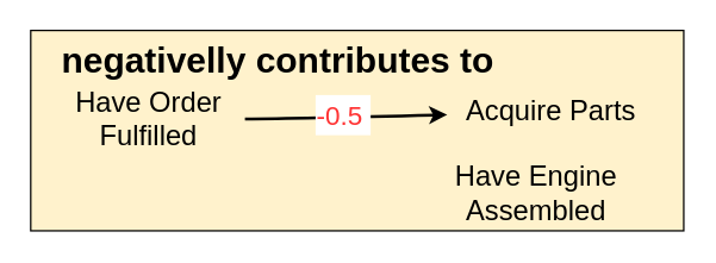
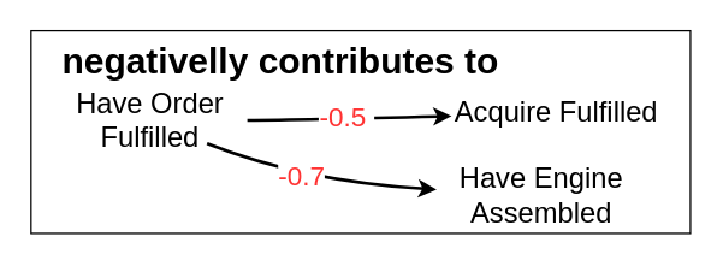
- <mxCell id="4" value="Acquire Parts" style="text;html=1;align=center;verticalAlign=middle;whiteSpace=wrap;rounded=0;fontSize=19;" parent="1" vertex="1"><mxGeometry x="300" y="40" width="140" height="70" as="geometry" /></mxCell>
+ <mxCell id="4" value="Acquire Fulfilled" style="text;html=1;align=center;verticalAlign=middle;whiteSpace=wrap;rounded=0;fontSize=19;" parent="1" vertex="1"><mxGeometry x="300" y="40" width="140" height="70" as="geometry" /></mxCell>
- <mxCell id="2" value="&lt;font&gt;&lt;b&gt;negativelly contributes to&lt;/b&gt;&lt;/font&gt;" style="rounded=0;whiteSpace=wrap;html=1;align=left;fontSize=24;spacingLeft=19;horizontal=1;verticalAlign=top;fillColor=#fff2cc;" parent="1" vertex="1"><mxGeometry x="20" y="20" width="439" height="134.84" as="geometry" /></mxCell>
+ <mxCell id="2" value="&lt;font&gt;&lt;b&gt;negativelly contributes to&lt;/b&gt;&lt;/font&gt;" style="rounded=0;whiteSpace=wrap;html=1;align=left;fontSize=24;spacingLeft=19;horizontal=1;verticalAlign=top;" parent="1" vertex="1"><mxGeometry x="20" y="20" width="439" height="134.84" as="geometry" /></mxCell>
+ <mxCell id="8" value="" style="endArrow=classic;html=1;strokeWidth=2;curved=1;fontStyle=0;fontSize=11;" parent="1" source="3" target="7" edge="1"><mxGeometry width="50" height="50" relative="1" as="geometry"><mxPoint x="167" y="99" as="sourcePoint" /><mxPoint x="310" y="87" as="targetPoint" /><Array as="points"><mxPoint x="200" y="120" /></Array></mxGeometry></mxCell>
+ <mxCell id="9" value="&lt;font style=&quot;font-size: 18px; color: rgb(255, 51, 51);&quot;&gt;-0.7&lt;/font&gt;" style="edgeLabel;html=1;align=center;verticalAlign=middle;resizable=0;points=[];fontSize=22;labelBackgroundColor=default;" parent="8" vertex="1" connectable="0"><mxGeometry x="-0.196" y="-16" relative="1" as="geometry"><mxPoint x="10" y="-18" as="offset" /></mxGeometry></mxCell>
